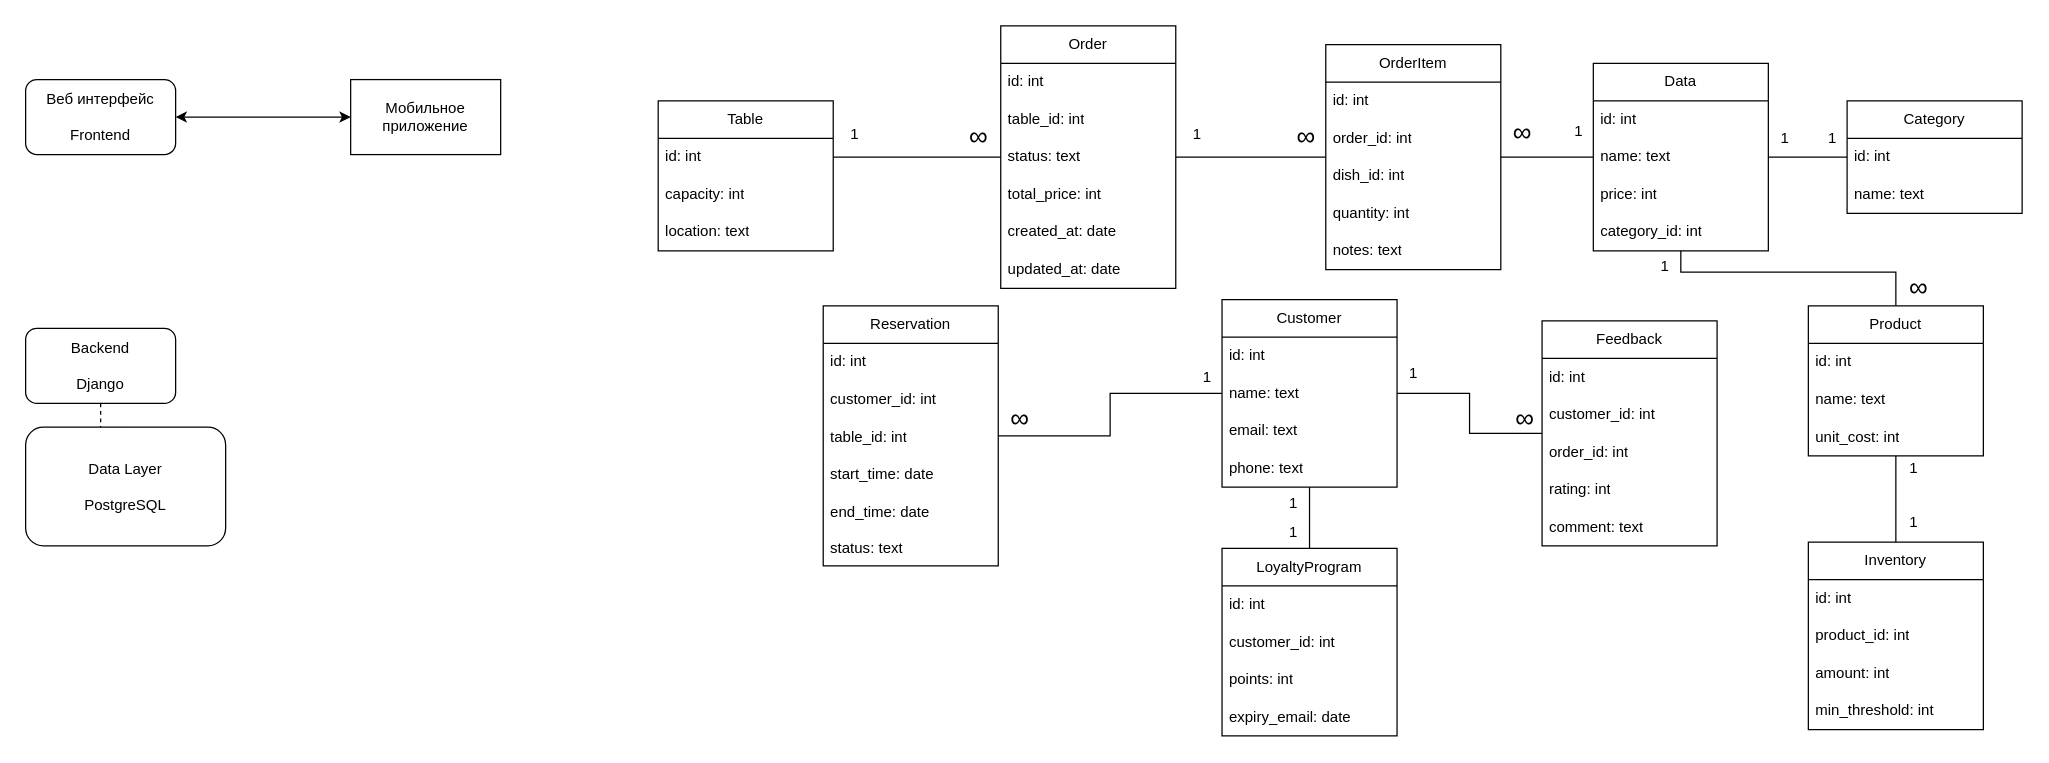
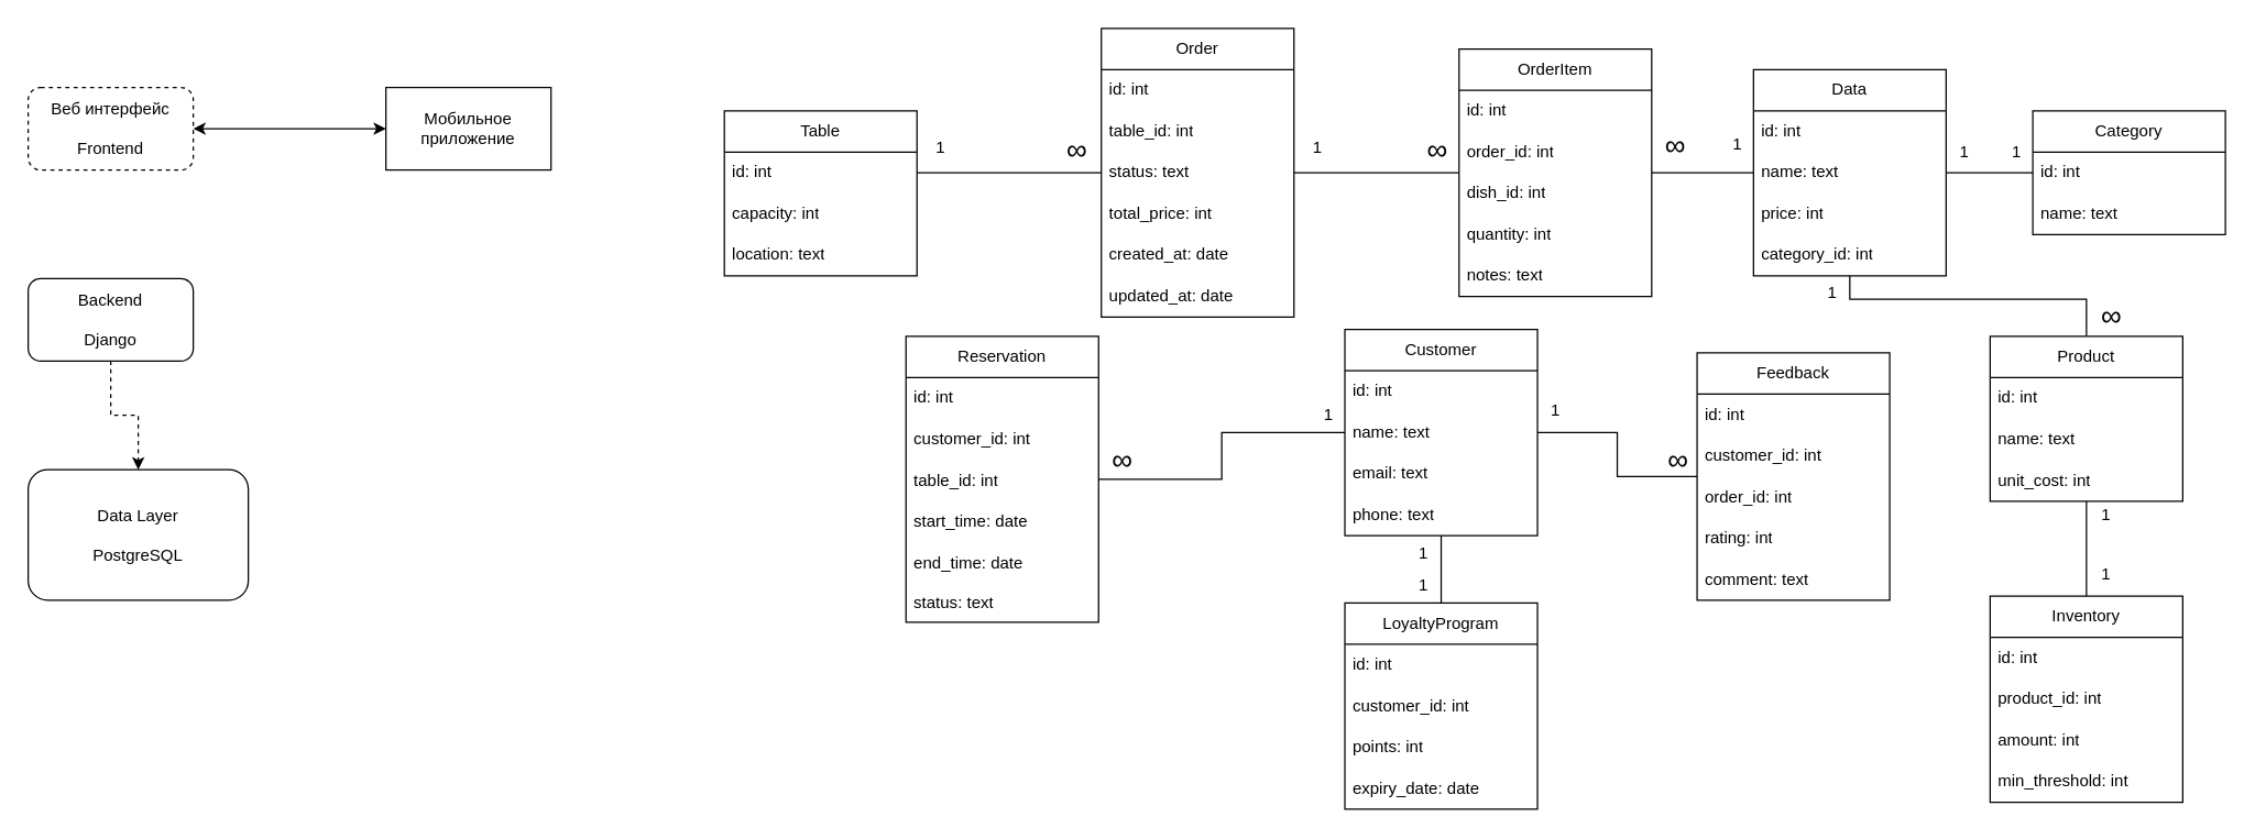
- <mxCell id="3" value="Веб интерфейс&lt;div&gt;&lt;br&gt;&lt;div&gt;Frontend&lt;/div&gt;&lt;/div&gt;" style="rounded=1;whiteSpace=wrap;html=1;" parent="1" vertex="1"><mxGeometry x="20" y="63" width="120" height="60" as="geometry" /></mxCell>
+ <mxCell id="3" value="Веб интерфейс&lt;div&gt;&lt;br&gt;&lt;div&gt;Frontend&lt;/div&gt;&lt;/div&gt;" style="rounded=1;whiteSpace=wrap;html=1;dashed=1;" parent="1" vertex="1"><mxGeometry x="20" y="63" width="120" height="60" as="geometry" /></mxCell>
- <mxCell id="6" value="Backend&lt;div&gt;&lt;br&gt;&lt;/div&gt;&lt;div&gt;Django&lt;/div&gt;" style="rounded=1;whiteSpace=wrap;html=1;" parent="1" vertex="1"><mxGeometry x="20" y="262" width="120" height="60" as="geometry" /></mxCell>
+ <mxCell id="6" value="Backend&lt;div&gt;&lt;br&gt;&lt;/div&gt;&lt;div&gt;Django&lt;/div&gt;" style="rounded=1;whiteSpace=wrap;html=1;" parent="1" vertex="1"><mxGeometry x="20" y="202" width="120" height="60" as="geometry" /></mxCell>
- <mxCell id="66" value="expiry_email: date" style="text;strokeColor=none;fillColor=none;align=left;verticalAlign=middle;spacingLeft=4;spacingRight=4;overflow=hidden;points=[[0,0.5],[1,0.5]];portConstraint=eastwest;rotatable=0;whiteSpace=wrap;html=1;" vertex="1" parent="62"><mxGeometry y="120" width="140" height="30" as="geometry" /></mxCell>
+ <mxCell id="66" value="expiry_date: date" style="text;strokeColor=none;fillColor=none;align=left;verticalAlign=middle;spacingLeft=4;spacingRight=4;overflow=hidden;points=[[0,0.5],[1,0.5]];portConstraint=eastwest;rotatable=0;whiteSpace=wrap;html=1;" vertex="1" parent="62"><mxGeometry y="120" width="140" height="30" as="geometry" /></mxCell>
